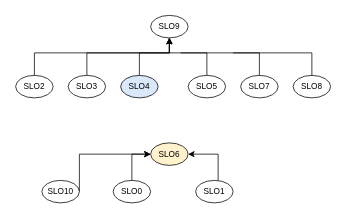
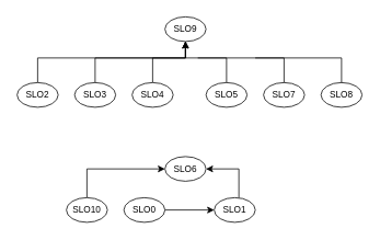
- <mxCell id="10" value="SLO4" style="ellipse;whiteSpace=wrap;html=1;fontSize=11;fillColor=#dae8fc;" parent="1" vertex="1"><mxGeometry x="160" y="100" width="50" height="30" as="geometry" /></mxCell>
+ <mxCell id="10" value="SLO4" style="ellipse;whiteSpace=wrap;html=1;fontSize=11;" parent="1" vertex="1"><mxGeometry x="160" y="100" width="50" height="30" as="geometry" /></mxCell>
- <mxCell id="6" value="SLO6" style="ellipse;whiteSpace=wrap;html=1;fontSize=11;fillColor=#fff2cc;" parent="1" vertex="1"><mxGeometry x="200" y="190" width="50" height="30" as="geometry" /></mxCell>
+ <mxCell id="6" value="SLO6" style="ellipse;whiteSpace=wrap;html=1;fontSize=11;" parent="1" vertex="1"><mxGeometry x="200" y="190" width="50" height="30" as="geometry" /></mxCell>
- <mxCell id="2" style="edgeStyle=orthogonalEdgeStyle;rounded=0;orthogonalLoop=1;jettySize=auto;html=1;entryX=0;entryY=0.5;entryDx=0;entryDy=0;" parent="1" source="3" target="6" edge="1"><mxGeometry relative="1" as="geometry" /></mxCell>
+ <mxCell id="2" style="edgeStyle=orthogonalEdgeStyle;rounded=0;orthogonalLoop=1;jettySize=auto;html=1;" parent="1" source="3" target="5" edge="1"><mxGeometry relative="1" as="geometry" /></mxCell>
- <mxCell id="21" value="SLO10" style="ellipse;whiteSpace=wrap;html=1;fontSize=11;" vertex="1" parent="1"><mxGeometry x="55" y="240" width="50" height="30" as="geometry" /></mxCell>
+ <mxCell id="21" value="SLO10" style="ellipse;whiteSpace=wrap;html=1;fontSize=11;" vertex="1" parent="1"><mxGeometry x="80" y="240" width="50" height="30" as="geometry" /></mxCell>
